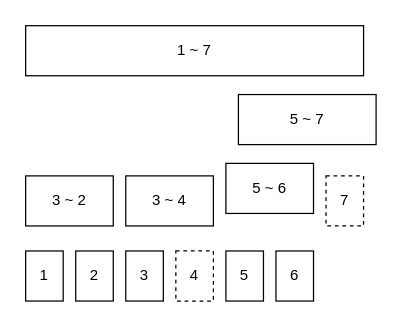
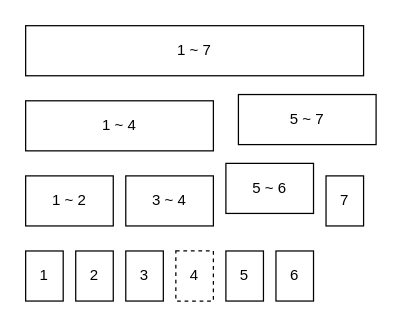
+ <mxCell id="3" value="1 ~ 4" style="rounded=0;whiteSpace=wrap;html=1;" vertex="1" parent="1"><mxGeometry x="20" y="80" width="150" height="40" as="geometry" /></mxCell>
- <mxCell id="5" value="3 ~ 2" style="rounded=0;whiteSpace=wrap;html=1;" vertex="1" parent="1"><mxGeometry x="20" y="140" width="70" height="40" as="geometry" /></mxCell>
+ <mxCell id="5" value="1 ~ 2" style="rounded=0;whiteSpace=wrap;html=1;" vertex="1" parent="1"><mxGeometry x="20" y="140" width="70" height="40" as="geometry" /></mxCell>
- <mxCell id="8" value="7" style="rounded=0;whiteSpace=wrap;html=1;dashed=1;" vertex="1" parent="1"><mxGeometry x="260" y="140" width="30" height="40" as="geometry" /></mxCell>
+ <mxCell id="8" value="7" style="rounded=0;whiteSpace=wrap;html=1;" vertex="1" parent="1"><mxGeometry x="260" y="140" width="30" height="40" as="geometry" /></mxCell>
